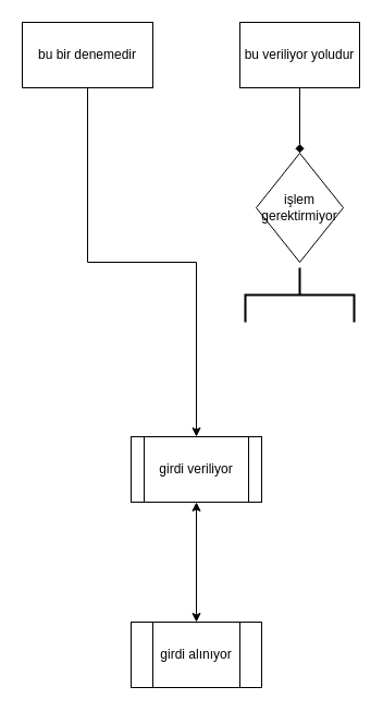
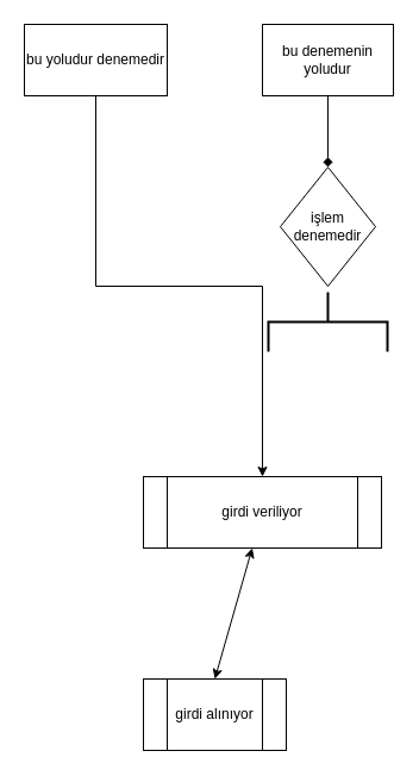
- <mxCell id="3" value="&lt;div&gt;bu bir denemedir&lt;/div&gt;" style="rounded=0;whiteSpace=wrap;html=1;" parent="1" vertex="1"><mxGeometry x="20" y="20" width="120" height="60" as="geometry" /></mxCell>
+ <mxCell id="3" value="&lt;div&gt;bu yoludur denemedir&lt;/div&gt;" style="rounded=0;whiteSpace=wrap;html=1;" parent="1" vertex="1"><mxGeometry x="20" y="20" width="120" height="60" as="geometry" /></mxCell>
- <mxCell id="5" value="&lt;div&gt;bu veriliyor yoludur&lt;/div&gt;" style="rounded=0;whiteSpace=wrap;html=1;" parent="1" vertex="1"><mxGeometry x="220" y="20" width="110" height="60" as="geometry" /></mxCell>
+ <mxCell id="5" value="&lt;div&gt;bu denemenin yoludur&lt;/div&gt;" style="rounded=0;whiteSpace=wrap;html=1;" parent="1" vertex="1"><mxGeometry x="220" y="20" width="110" height="60" as="geometry" /></mxCell>
- <mxCell id="6" value="işlem gerektirmiyor" style="rhombus;whiteSpace=wrap;html=1;rounded=0;" parent="1" vertex="1"><mxGeometry x="235" y="140" width="80" height="100" as="geometry" /></mxCell>
+ <mxCell id="6" value="işlem denemedir" style="rhombus;whiteSpace=wrap;html=1;rounded=0;" parent="1" vertex="1"><mxGeometry x="235" y="140" width="80" height="100" as="geometry" /></mxCell>
- <mxCell id="9" value="girdi veriliyor" style="shape=process;whiteSpace=wrap;html=1;backgroundOutline=1;" parent="1" vertex="1"><mxGeometry x="120" y="400" width="120" height="60" as="geometry" /></mxCell>
+ <mxCell id="9" value="girdi veriliyor" style="shape=process;whiteSpace=wrap;html=1;backgroundOutline=1;" parent="1" vertex="1"><mxGeometry x="120" y="400" width="200" height="60" as="geometry" /></mxCell>
